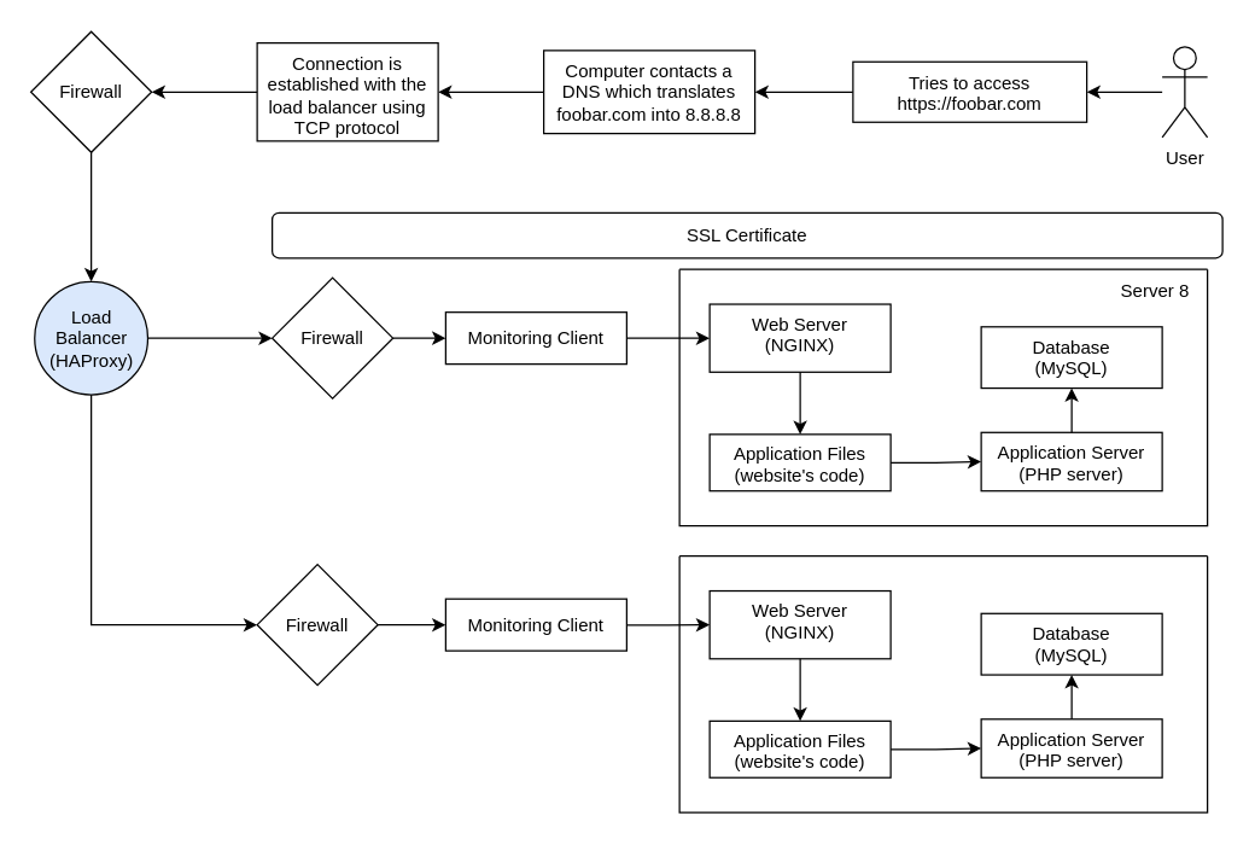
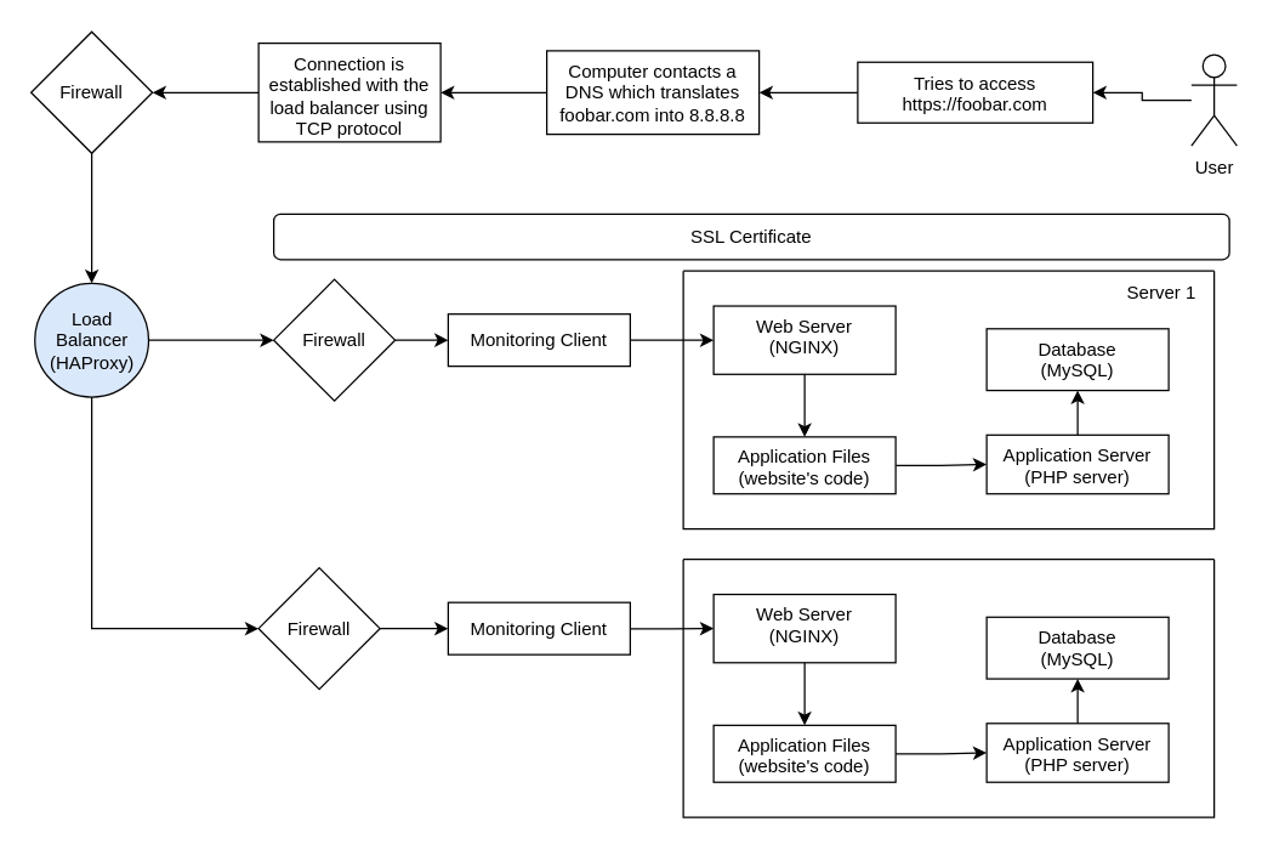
- <mxCell id="3" value="&lt;div&gt;User&lt;/div&gt;&lt;div&gt;&lt;br&gt;&lt;/div&gt;" style="shape=umlActor;verticalLabelPosition=bottom;verticalAlign=top;html=1;outlineConnect=0;" vertex="1" parent="1"><mxGeometry x="770" y="30.5" width="30" height="60" as="geometry" /></mxCell>
+ <mxCell id="3" value="&lt;div&gt;User&lt;/div&gt;&lt;div&gt;&lt;br&gt;&lt;/div&gt;" style="shape=umlActor;verticalLabelPosition=bottom;verticalAlign=top;html=1;outlineConnect=0;" vertex="1" parent="1"><mxGeometry x="785" y="35.5" width="30" height="60" as="geometry" /></mxCell>
- <mxCell id="29" value="Server 8" style="text;html=1;align=center;verticalAlign=middle;resizable=0;points=[];autosize=1;strokeColor=none;fillColor=none;" vertex="1" parent="21"><mxGeometry x="280" width="70" height="30" as="geometry" /></mxCell>
+ <mxCell id="29" value="Server 1" style="text;html=1;align=center;verticalAlign=middle;resizable=0;points=[];autosize=1;strokeColor=none;fillColor=none;" vertex="1" parent="21"><mxGeometry x="280" width="70" height="30" as="geometry" /></mxCell>
